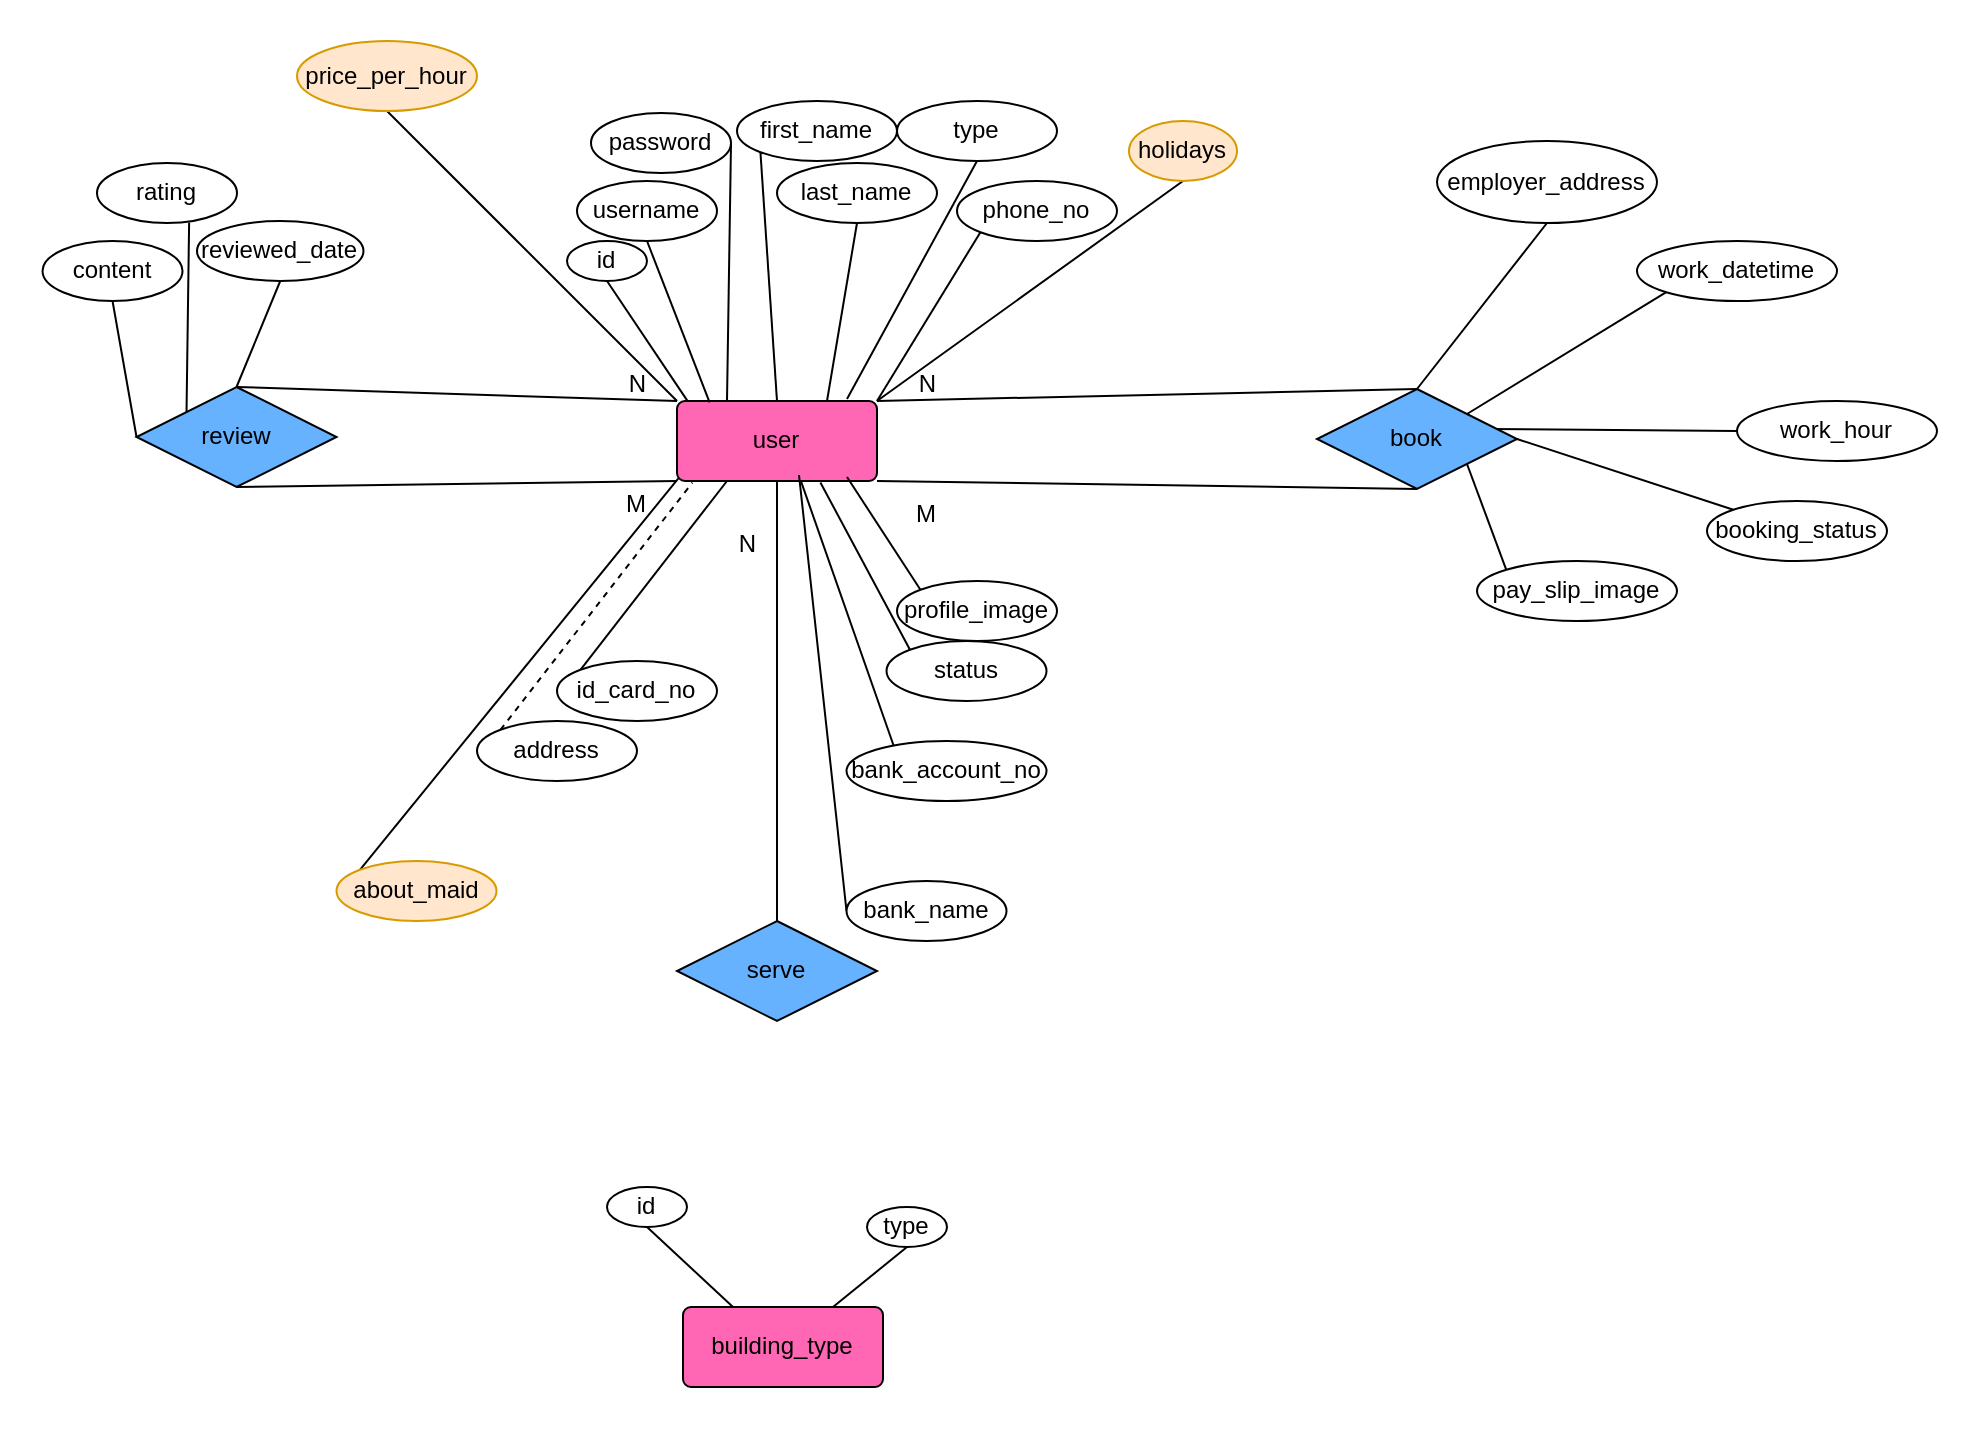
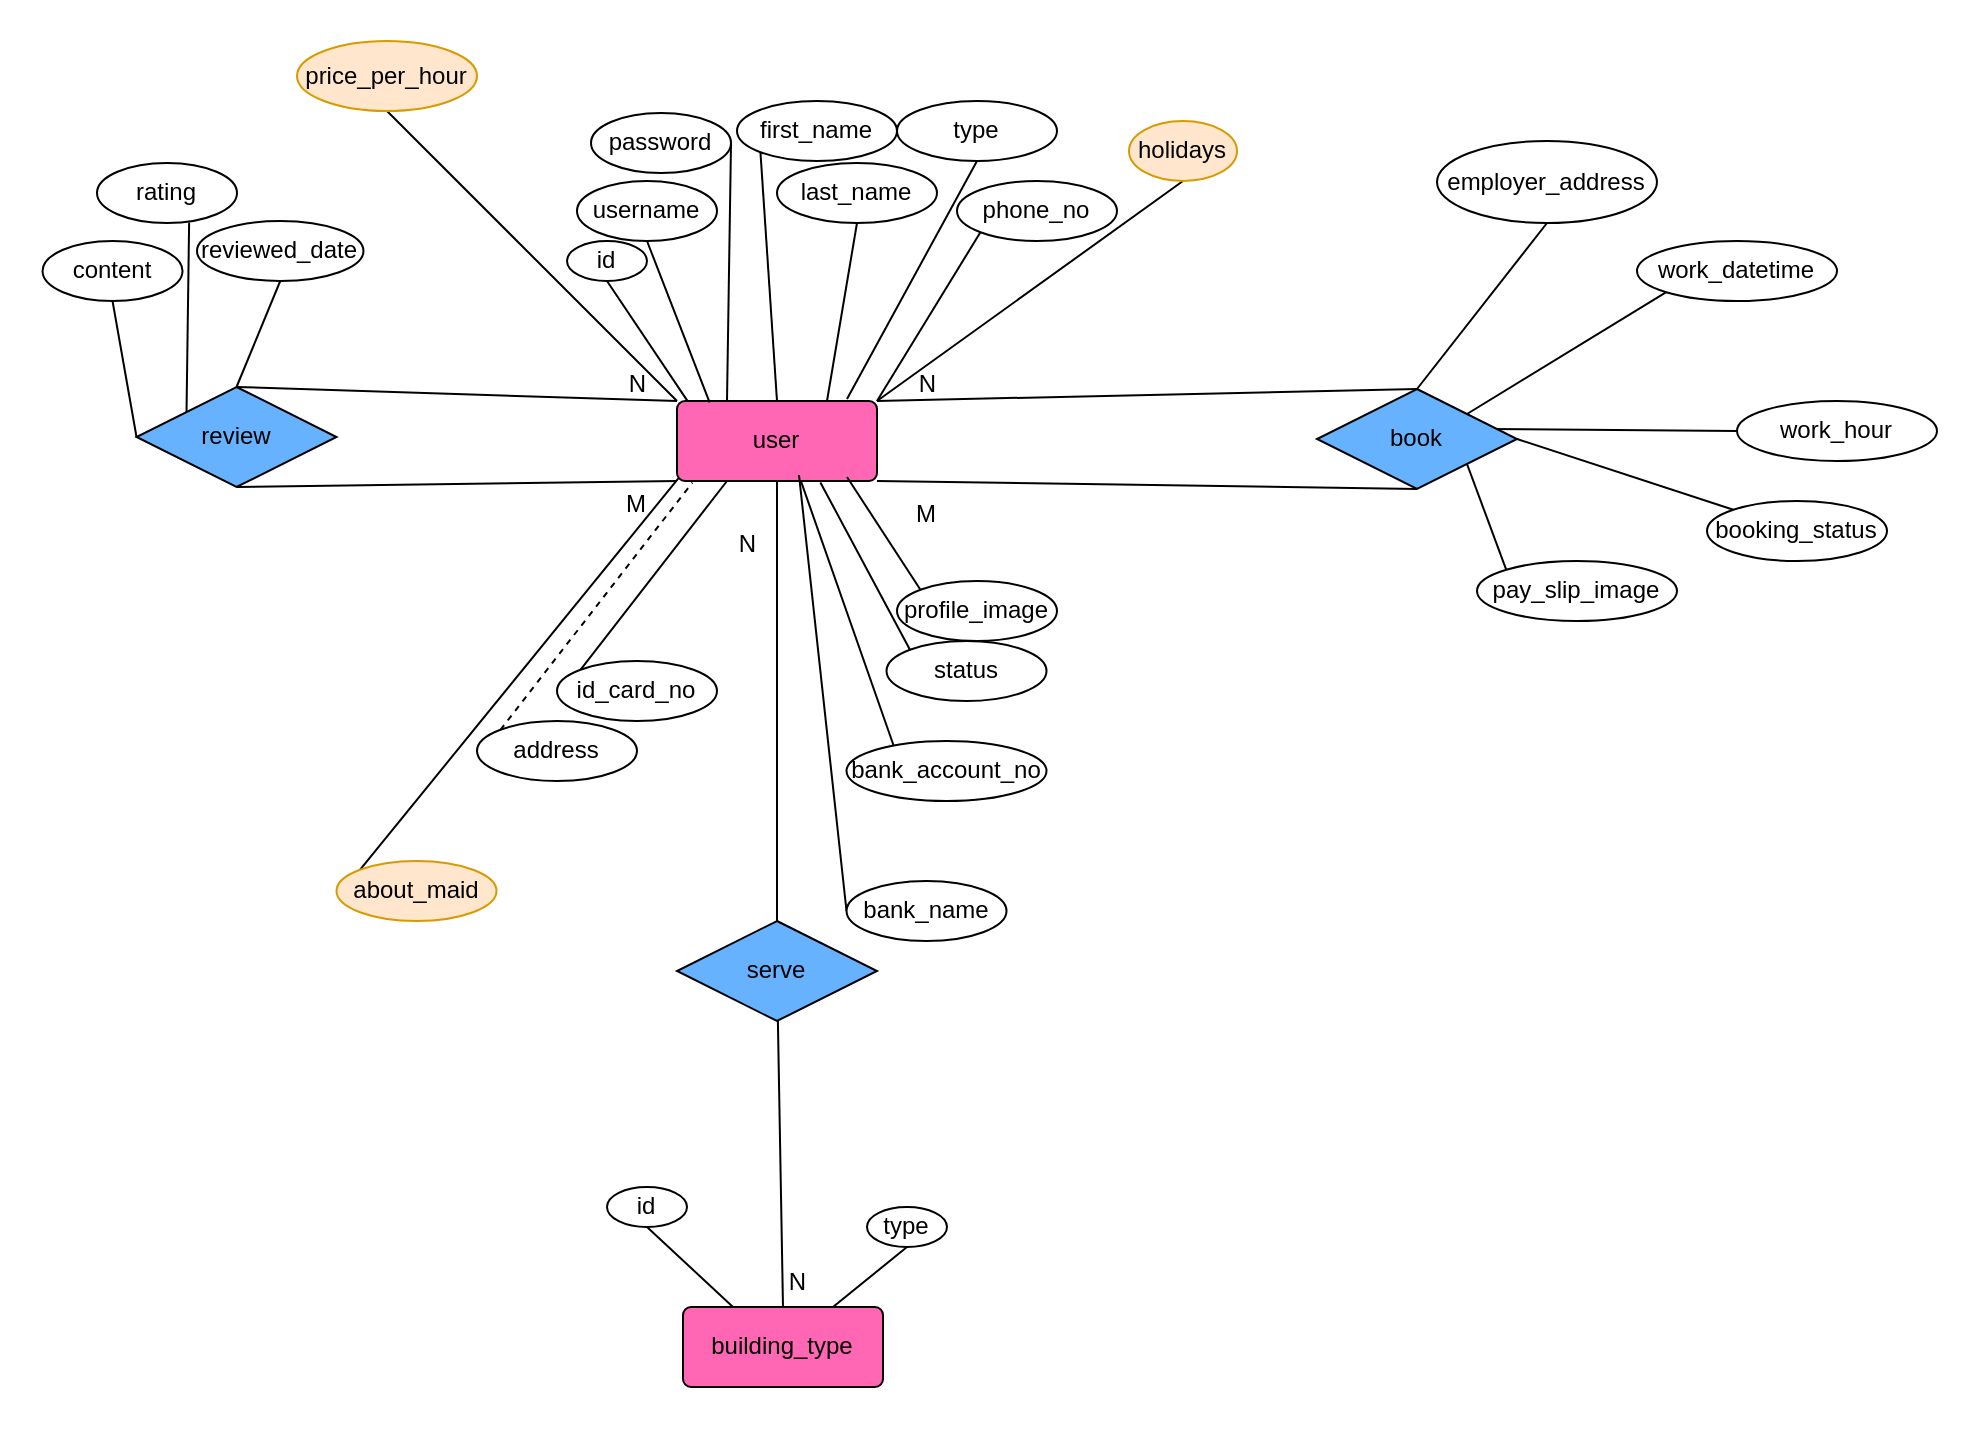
+ <mxCell id="13" value="" style="endArrow=none;html=1;rounded=0;entryX=0.5;entryY=0;entryDx=0;entryDy=0;" parent="1" source="12" target="6" edge="1"><mxGeometry relative="1" as="geometry"><mxPoint x="393" y="466" as="sourcePoint" /><mxPoint x="493" y="553" as="targetPoint" /></mxGeometry></mxCell>
+ <mxCell id="14" value="N" style="resizable=0;html=1;align=right;verticalAlign=bottom;" parent="13" connectable="0" vertex="1"><mxGeometry x="1" relative="1" as="geometry"><mxPoint x="12.01" y="-3.66" as="offset" /></mxGeometry></mxCell>
